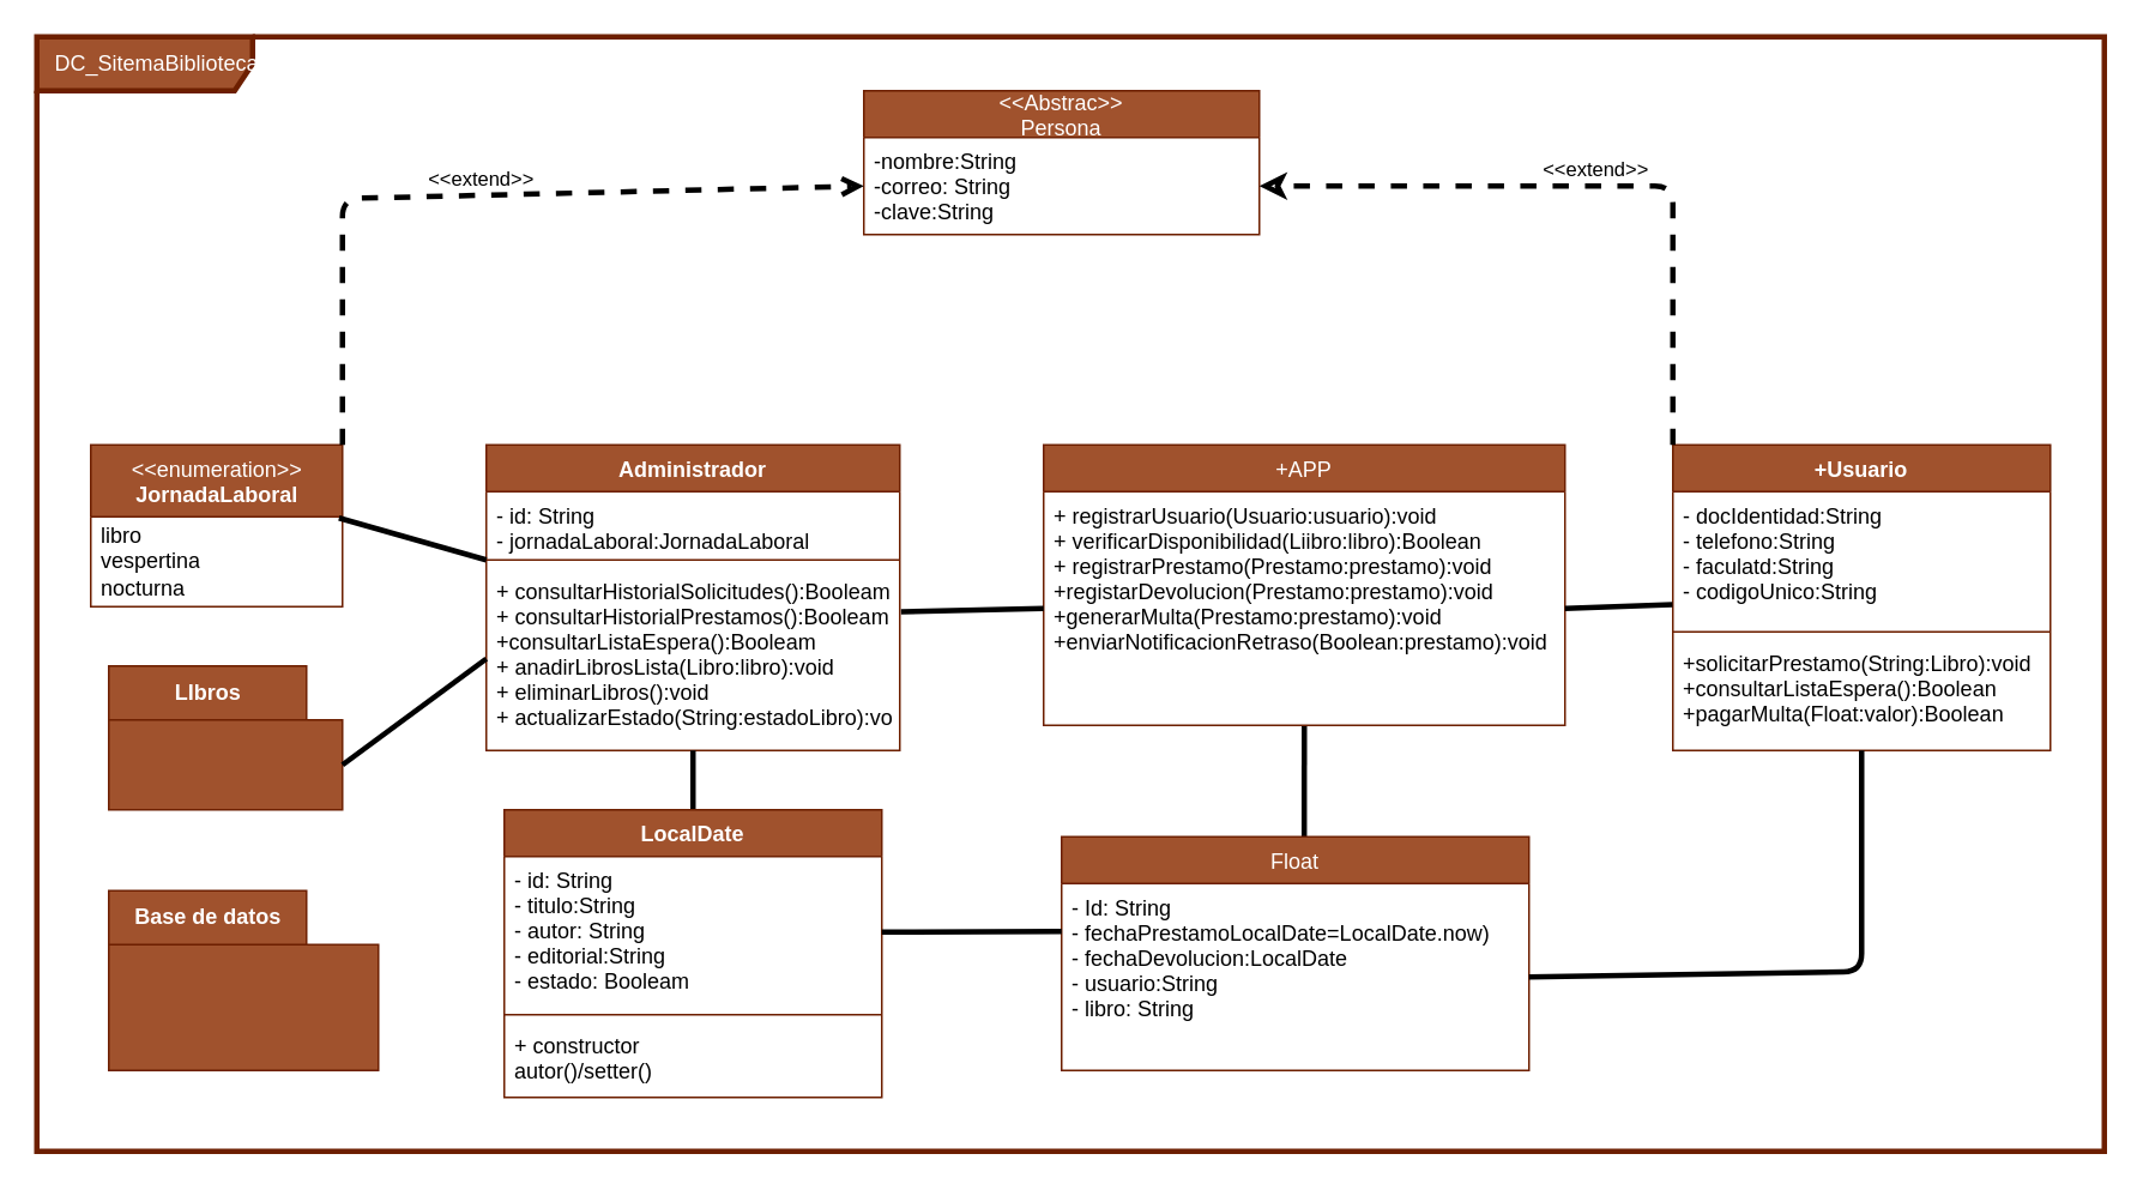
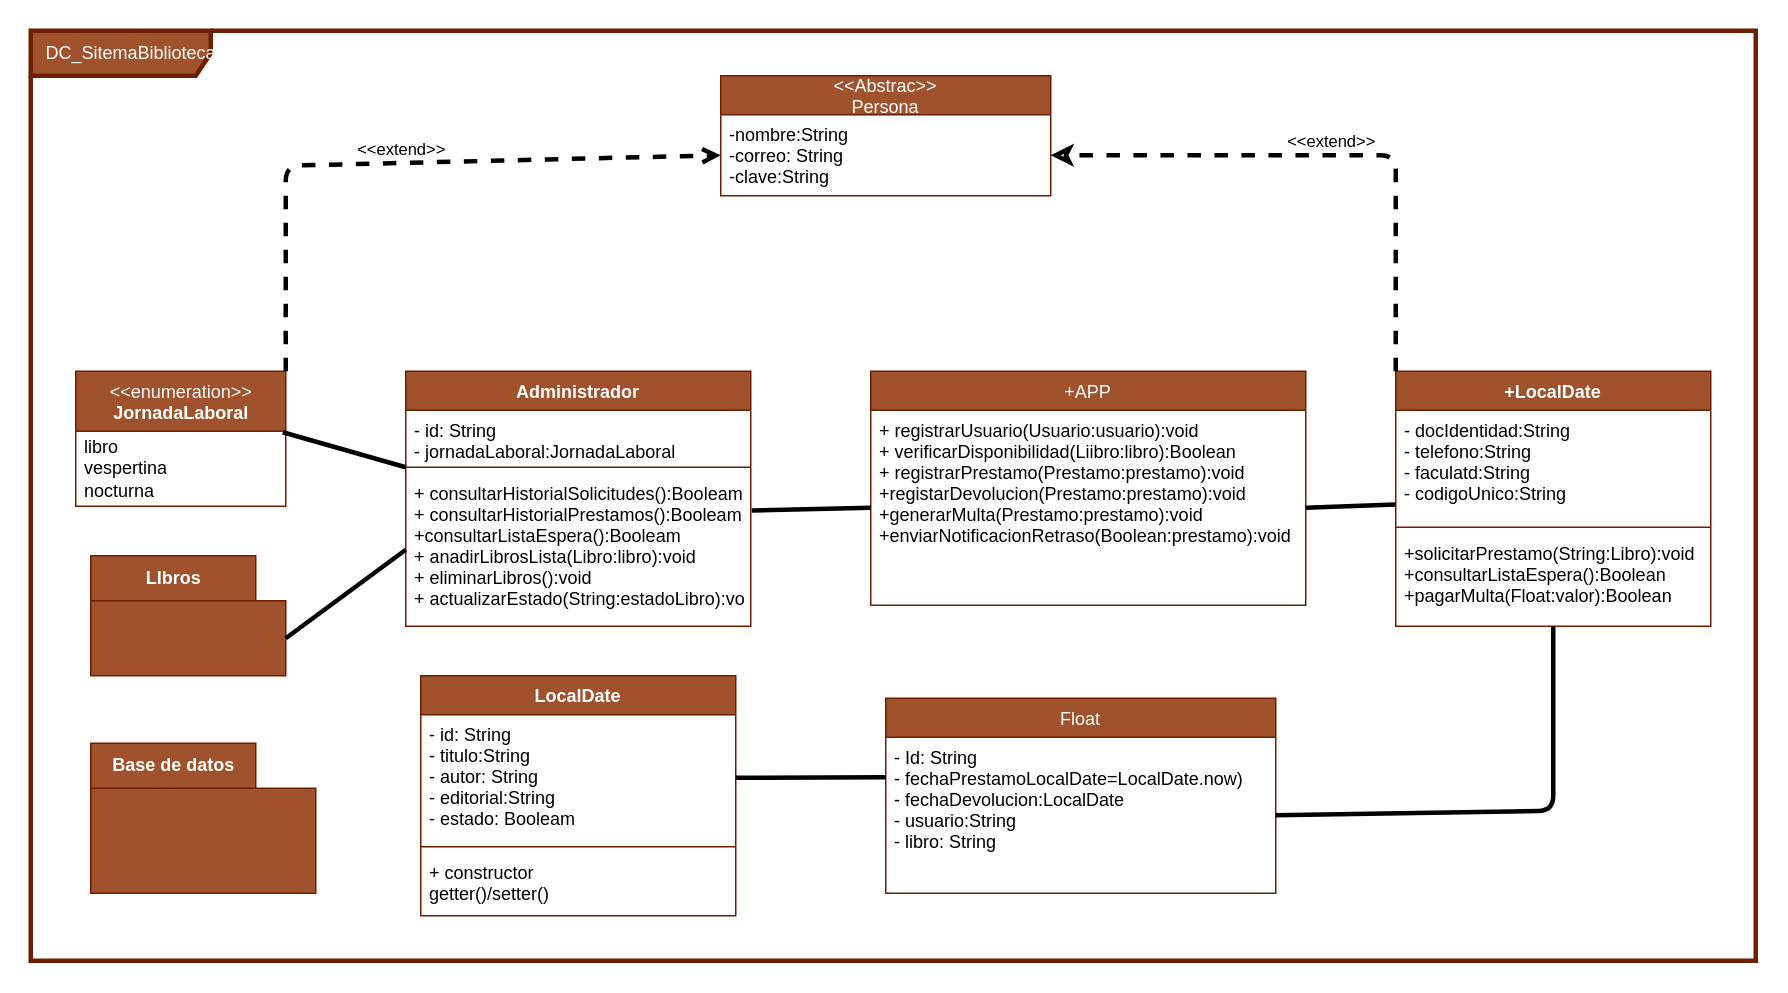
- <mxCell id="8" value="+Usuario" style="swimlane;fontStyle=1;align=center;verticalAlign=top;childLayout=stackLayout;horizontal=1;startSize=26;horizontalStack=0;resizeParent=1;resizeParentMax=0;resizeLast=0;collapsible=1;marginBottom=0;strokeColor=#6D1F00;fillColor=#a0522d;fontColor=#ffffff;" parent="1" vertex="1"><mxGeometry x="930" y="247" width="210" height="170" as="geometry" /></mxCell>
+ <mxCell id="8" value="+LocalDate" style="swimlane;fontStyle=1;align=center;verticalAlign=top;childLayout=stackLayout;horizontal=1;startSize=26;horizontalStack=0;resizeParent=1;resizeParentMax=0;resizeLast=0;collapsible=1;marginBottom=0;strokeColor=#6D1F00;fillColor=#a0522d;fontColor=#ffffff;" parent="1" vertex="1"><mxGeometry x="930" y="247" width="210" height="170" as="geometry" /></mxCell>
- <mxCell id="3" style="edgeStyle=none;html=1;exitX=0.5;exitY=1;exitDx=0;exitDy=0;entryX=0.519;entryY=0.038;entryDx=0;entryDy=0;entryPerimeter=0;strokeColor=#000000;strokeWidth=3;fontColor=#000000;endArrow=none;endFill=0;" parent="1" source="4" target="12" edge="1"><mxGeometry relative="1" as="geometry" /></mxCell>
- <mxCell id="20" style="edgeStyle=none;html=1;exitX=0.5;exitY=0;exitDx=0;exitDy=0;entryX=0.5;entryY=1;entryDx=0;entryDy=0;strokeColor=#000000;strokeWidth=3;fontColor=#000000;endArrow=none;endFill=0;" parent="1" source="21" target="14" edge="1"><mxGeometry relative="1" as="geometry" /></mxCell>
- <mxCell id="24" value="+ constructor&#10;autor()/setter()" style="text;strokeColor=none;fillColor=none;align=left;verticalAlign=top;spacingLeft=4;spacingRight=4;overflow=hidden;rotatable=0;points=[[0,0.5],[1,0.5]];portConstraint=eastwest;fontColor=#000000;" parent="21" vertex="1"><mxGeometry y="118" width="210" height="42" as="geometry" /></mxCell>
+ <mxCell id="24" value="+ constructor&#10;getter()/setter()" style="text;strokeColor=none;fillColor=none;align=left;verticalAlign=top;spacingLeft=4;spacingRight=4;overflow=hidden;rotatable=0;points=[[0,0.5],[1,0.5]];portConstraint=eastwest;fontColor=#000000;" parent="21" vertex="1"><mxGeometry y="118" width="210" height="42" as="geometry" /></mxCell>
